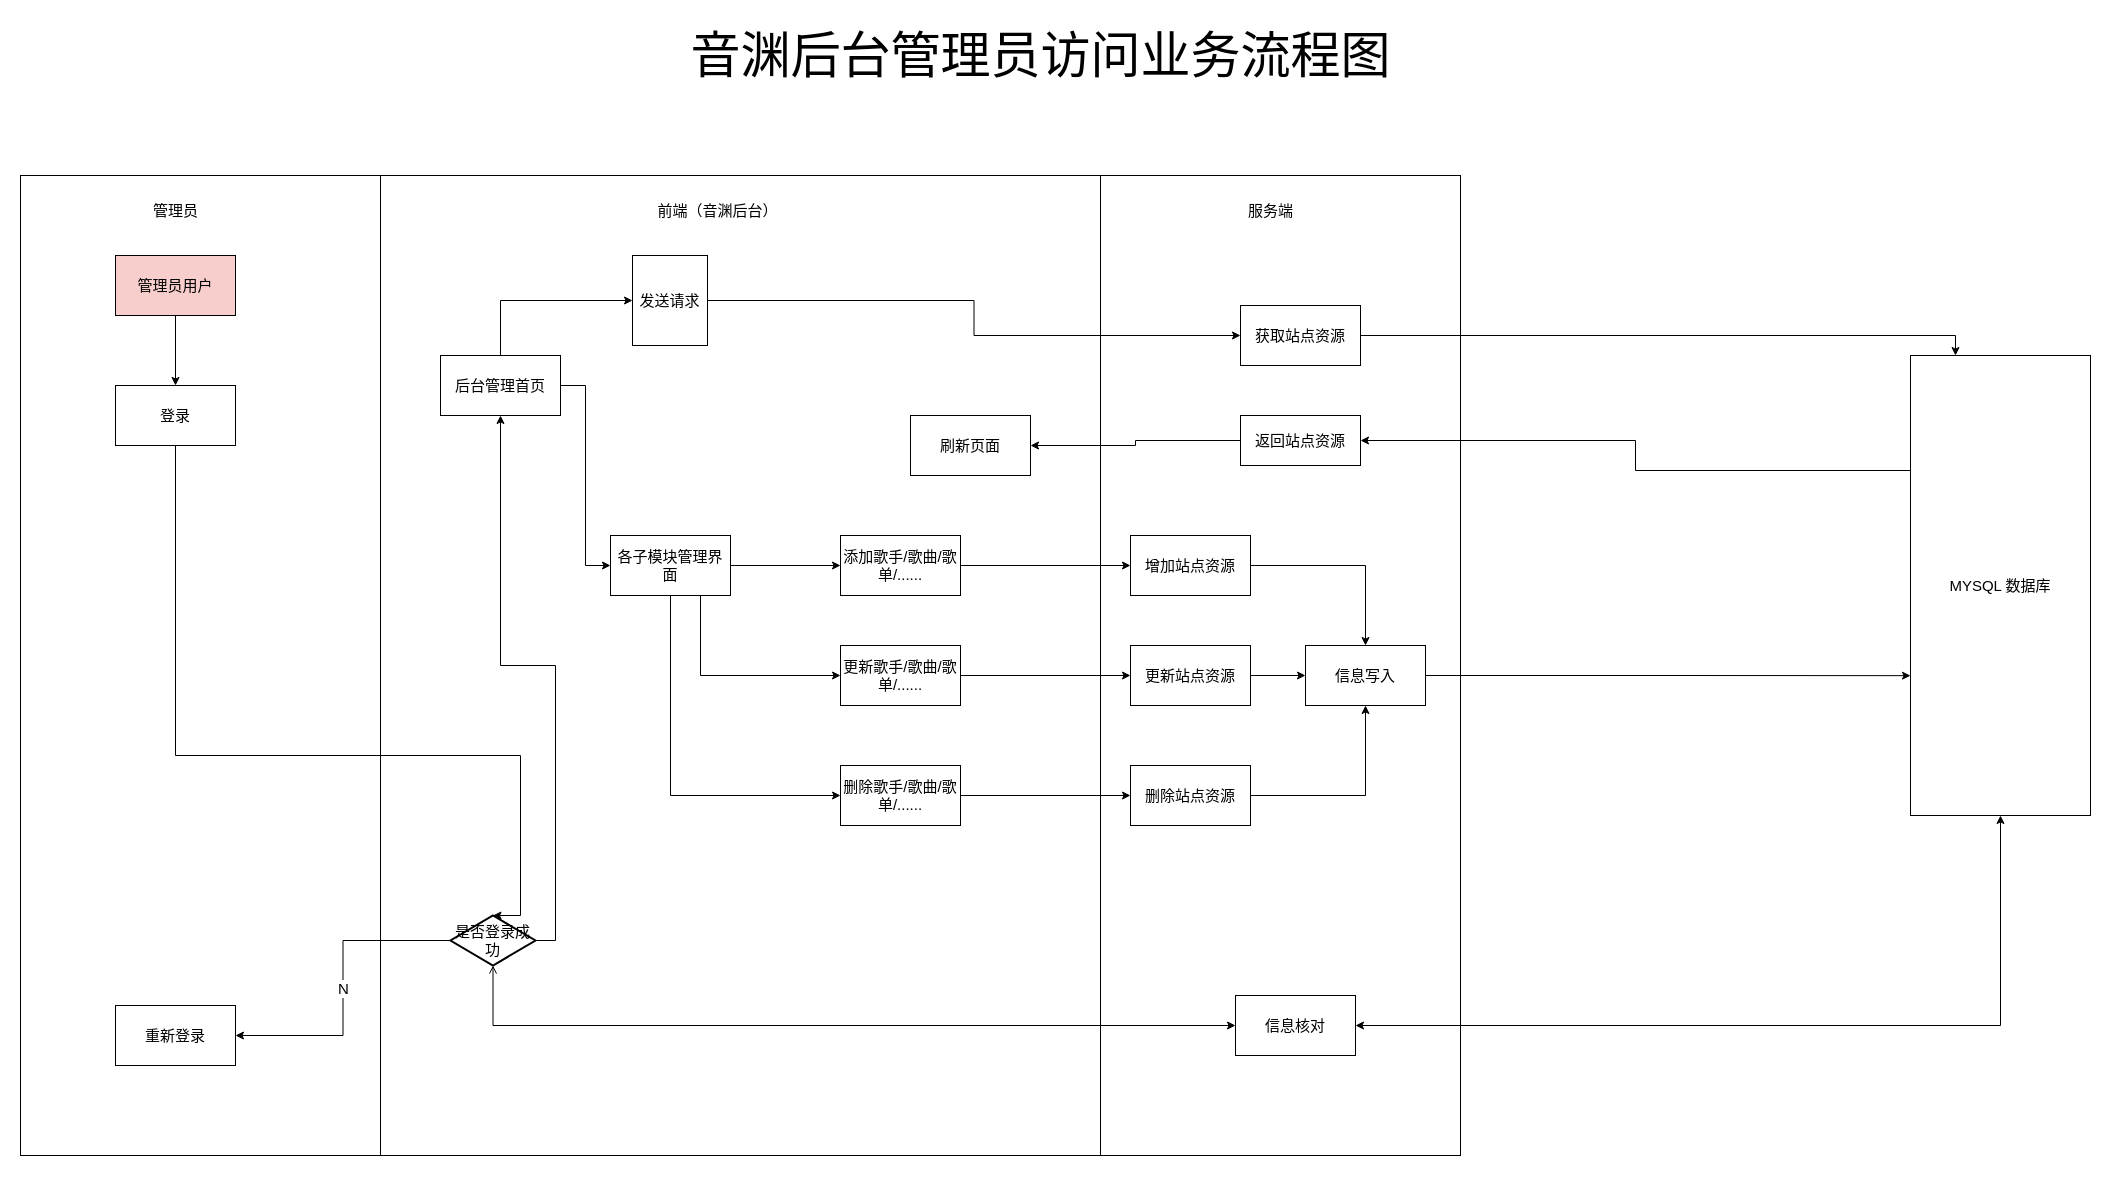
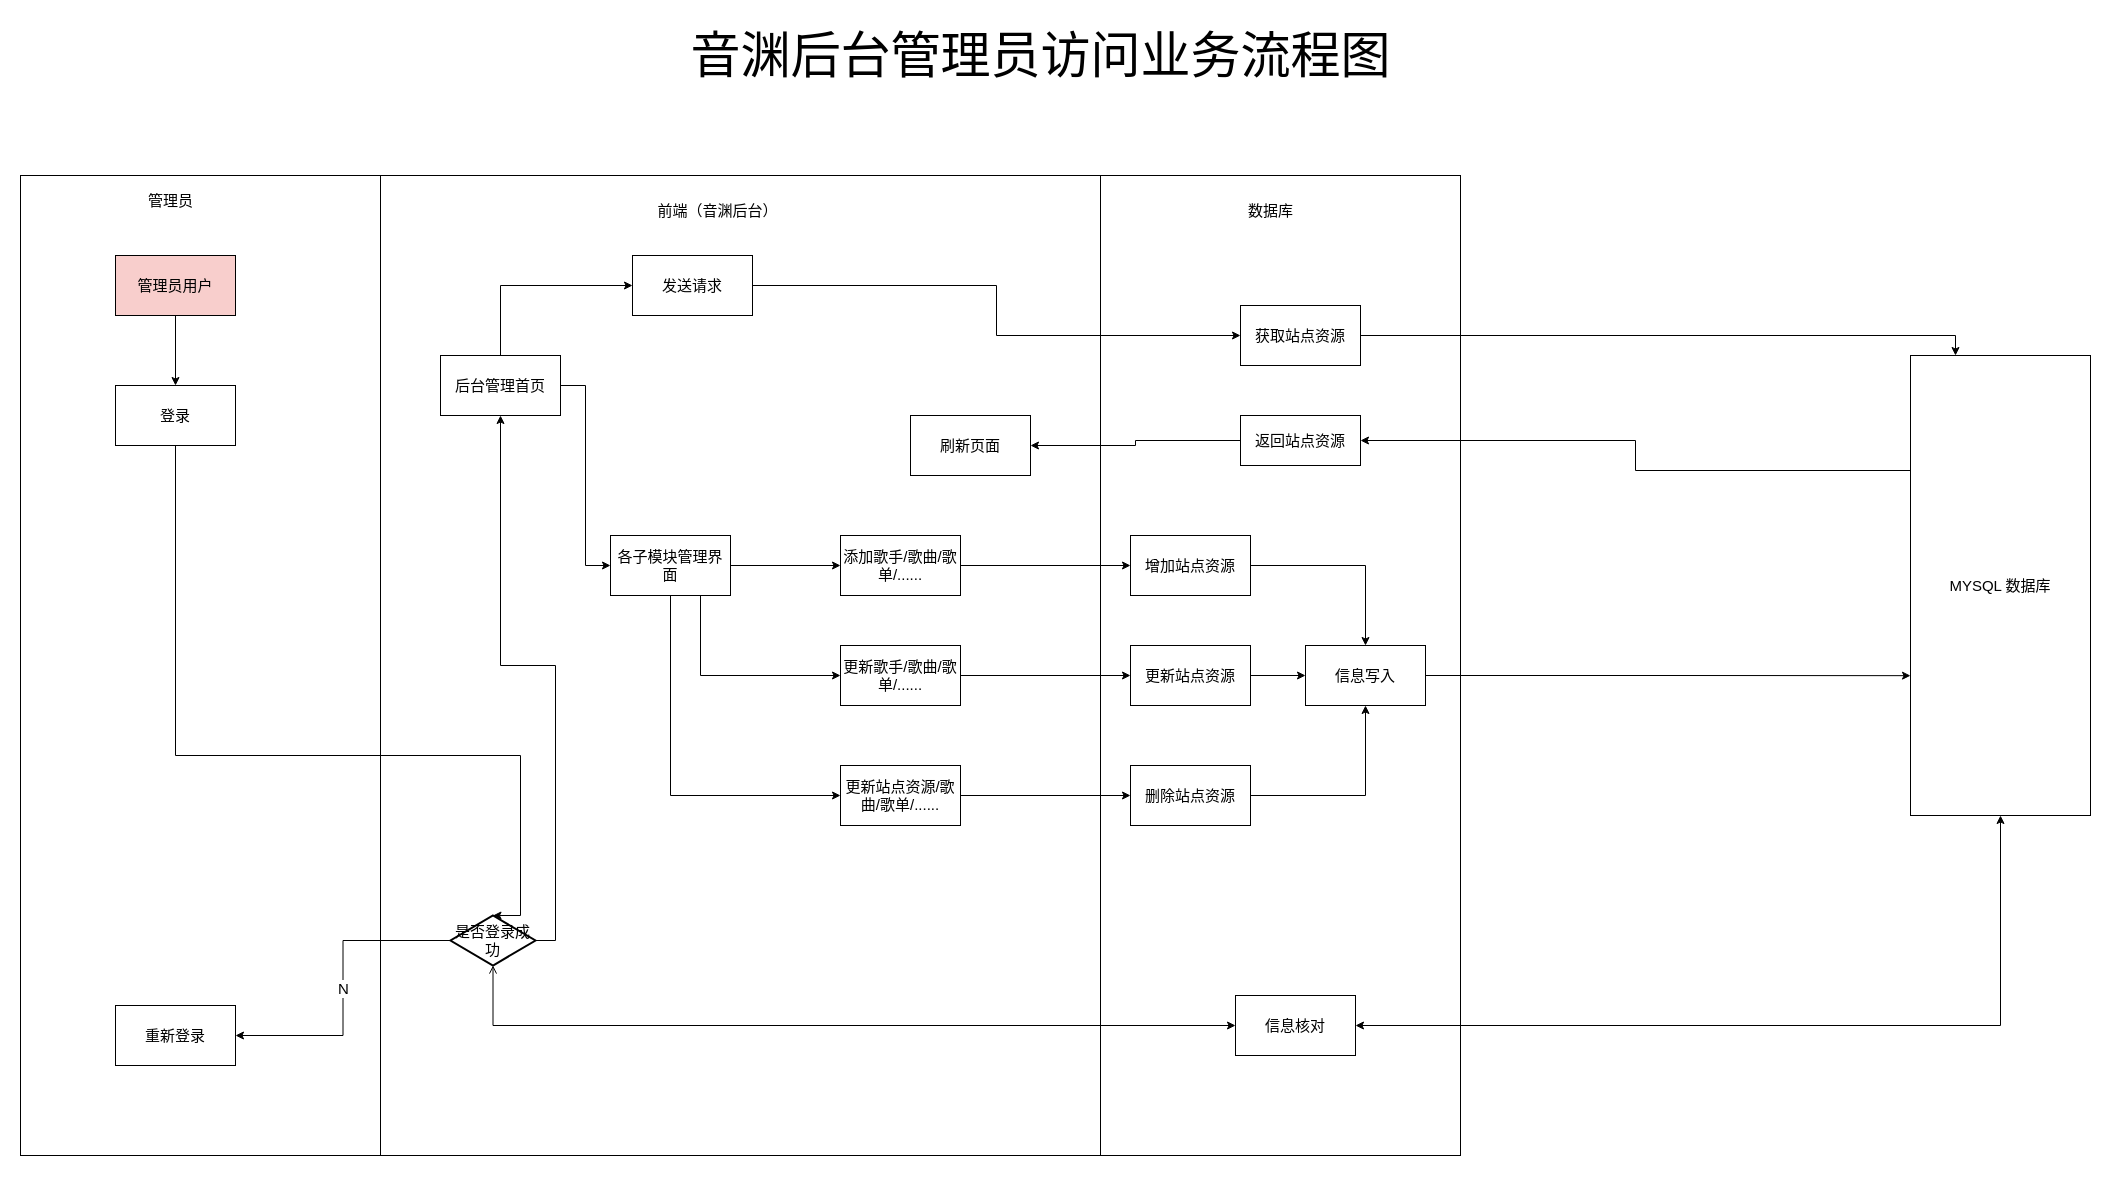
- <mxCell id="5" value="管理员" style="text;html=1;resizable=0;autosize=1;align=center;verticalAlign=middle;points=[];fillColor=none;strokeColor=none;rounded=0;fontSize=15;" vertex="1" parent="1"><mxGeometry x="140" y="195" width="70" height="30" as="geometry" /></mxCell>
+ <mxCell id="5" value="管理员" style="text;html=1;resizable=0;autosize=1;align=center;verticalAlign=middle;points=[];fillColor=none;strokeColor=none;rounded=0;fontSize=15;" vertex="1" parent="1"><mxGeometry x="135" y="185" width="70" height="30" as="geometry" /></mxCell>
- <mxCell id="7" value="服务端" style="text;html=1;resizable=0;autosize=1;align=center;verticalAlign=middle;points=[];fillColor=none;strokeColor=none;rounded=0;fontSize=15;" vertex="1" parent="1"><mxGeometry x="1235" y="195" width="70" height="30" as="geometry" /></mxCell>
+ <mxCell id="7" value="数据库" style="text;html=1;resizable=0;autosize=1;align=center;verticalAlign=middle;points=[];fillColor=none;strokeColor=none;rounded=0;fontSize=15;" vertex="1" parent="1"><mxGeometry x="1235" y="195" width="70" height="30" as="geometry" /></mxCell>
- <mxCell id="26" value="发送请求" style="rounded=0;whiteSpace=wrap;html=1;fontSize=15;" vertex="1" parent="1"><mxGeometry x="632" y="255" width="75" height="90" as="geometry" /></mxCell>
+ <mxCell id="26" value="发送请求" style="rounded=0;whiteSpace=wrap;html=1;fontSize=15;" vertex="1" parent="1"><mxGeometry x="632" y="255" width="120" height="60" as="geometry" /></mxCell>
- <mxCell id="47" value="删除歌手/歌曲/歌单/......" style="rounded=0;whiteSpace=wrap;html=1;fontSize=15;" vertex="1" parent="1"><mxGeometry x="840" y="765" width="120" height="60" as="geometry" /></mxCell>
+ <mxCell id="47" value="更新站点资源/歌曲/歌单/......" style="rounded=0;whiteSpace=wrap;html=1;fontSize=15;" vertex="1" parent="1"><mxGeometry x="840" y="765" width="120" height="60" as="geometry" /></mxCell>
